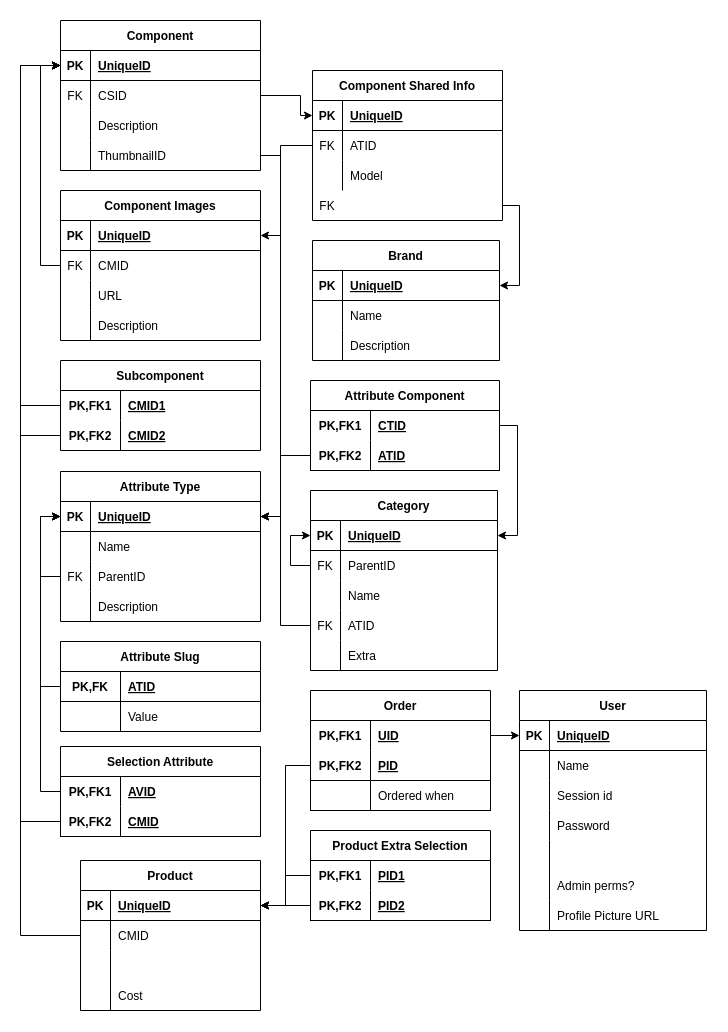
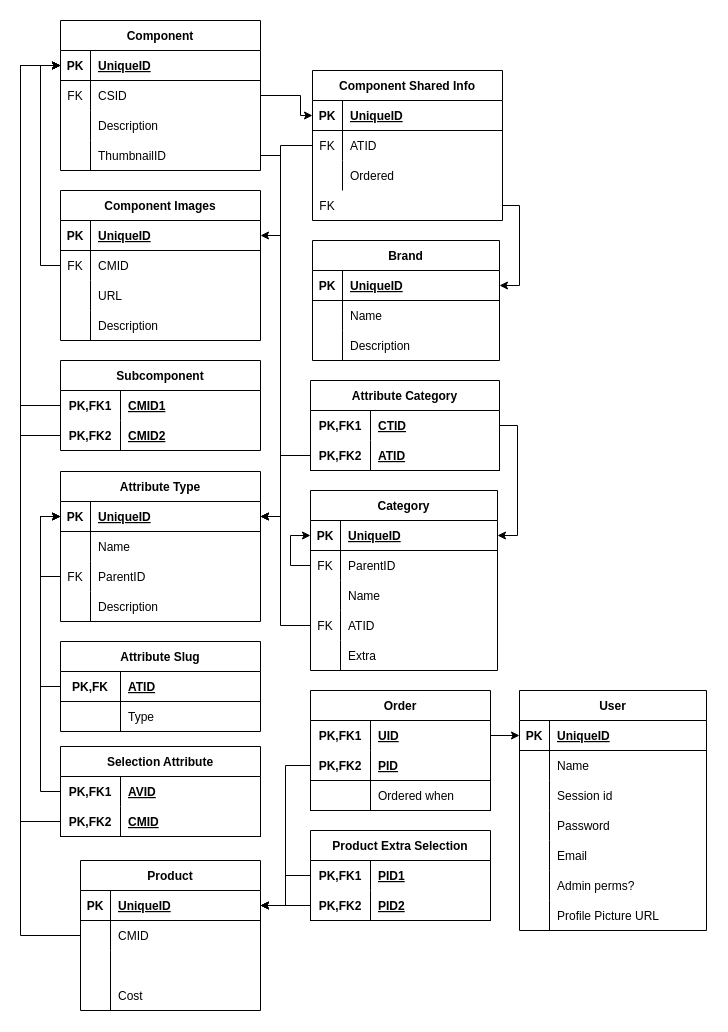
- <mxCell id="98" value="Model" style="shape=partialRectangle;connectable=0;fillColor=none;top=0;left=0;bottom=0;right=0;align=left;spacingLeft=6;overflow=hidden;" parent="96" vertex="1"><mxGeometry x="30" width="160" height="30" as="geometry"><mxRectangle width="160" height="30" as="alternateBounds" /></mxGeometry></mxCell>
+ <mxCell id="98" value="Ordered" style="shape=partialRectangle;connectable=0;fillColor=none;top=0;left=0;bottom=0;right=0;align=left;spacingLeft=6;overflow=hidden;" parent="96" vertex="1"><mxGeometry x="30" width="160" height="30" as="geometry"><mxRectangle width="160" height="30" as="alternateBounds" /></mxGeometry></mxCell>
- <mxCell id="123" value="Attribute Component" style="shape=table;startSize=30;container=1;collapsible=1;childLayout=tableLayout;fixedRows=1;rowLines=0;fontStyle=1;align=center;resizeLast=1;" parent="1" vertex="1"><mxGeometry x="310" y="380" width="189" height="90" as="geometry" /></mxCell>
+ <mxCell id="123" value="Attribute Category" style="shape=table;startSize=30;container=1;collapsible=1;childLayout=tableLayout;fixedRows=1;rowLines=0;fontStyle=1;align=center;resizeLast=1;" parent="1" vertex="1"><mxGeometry x="310" y="380" width="189" height="90" as="geometry" /></mxCell>
- <mxCell id="122" value="Value" style="shape=partialRectangle;connectable=0;fillColor=none;top=0;left=0;bottom=0;right=0;align=left;spacingLeft=6;overflow=hidden;" parent="120" vertex="1"><mxGeometry x="60" width="140" height="30" as="geometry"><mxRectangle width="140" height="30" as="alternateBounds" /></mxGeometry></mxCell>
+ <mxCell id="122" value="Type" style="shape=partialRectangle;connectable=0;fillColor=none;top=0;left=0;bottom=0;right=0;align=left;spacingLeft=6;overflow=hidden;" parent="120" vertex="1"><mxGeometry x="60" width="140" height="30" as="geometry"><mxRectangle width="140" height="30" as="alternateBounds" /></mxGeometry></mxCell>
+ <mxCell id="17" value="Email" style="shape=partialRectangle;connectable=0;fillColor=none;top=0;left=0;bottom=0;right=0;align=left;spacingLeft=6;overflow=hidden;html=0;" parent="15" vertex="1"><mxGeometry x="30" width="157" height="30" as="geometry"><mxRectangle width="157" height="30" as="alternateBounds" /></mxGeometry></mxCell>
